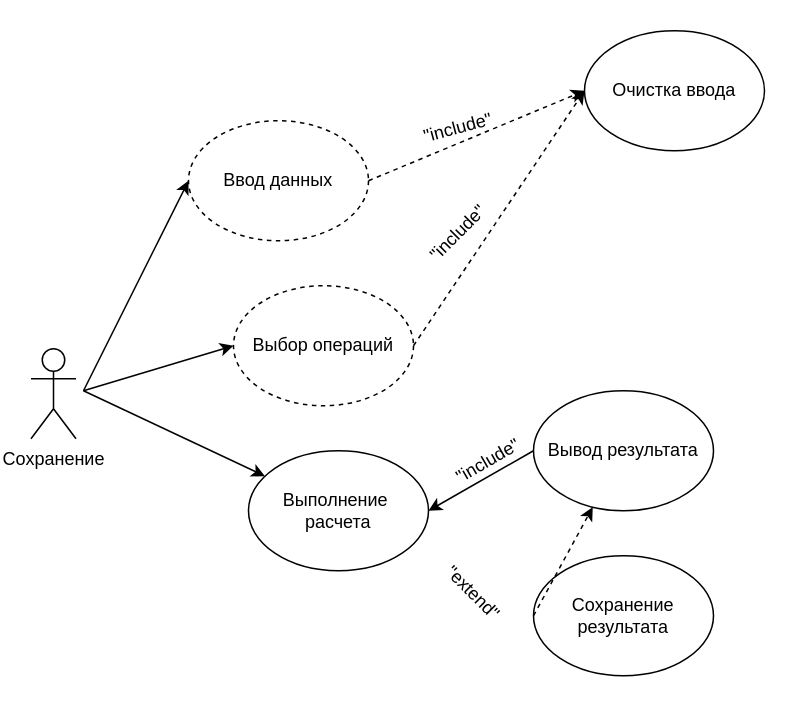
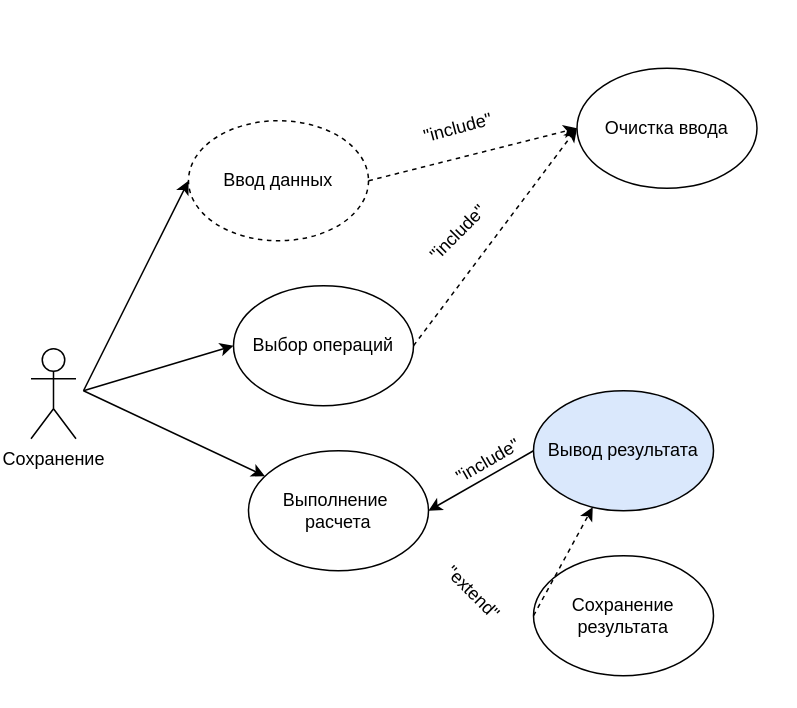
- <mxCell id="13" value="Очистка ввода" style="ellipse;whiteSpace=wrap;html=1;" parent="1" vertex="1"><mxGeometry x="389" y="20" width="120" height="80" as="geometry" /></mxCell>
+ <mxCell id="13" value="Очистка ввода" style="ellipse;whiteSpace=wrap;html=1;" parent="1" vertex="1"><mxGeometry x="384" y="45" width="120" height="80" as="geometry" /></mxCell>
- <mxCell id="5" value="Выбор операций" style="ellipse;whiteSpace=wrap;html=1;dashed=1;" parent="1" vertex="1"><mxGeometry x="155" y="190" width="120" height="80" as="geometry" /></mxCell>
+ <mxCell id="5" value="Выбор операций" style="ellipse;whiteSpace=wrap;html=1;" parent="1" vertex="1"><mxGeometry x="155" y="190" width="120" height="80" as="geometry" /></mxCell>
- <mxCell id="9" value="Вывод результата" style="ellipse;whiteSpace=wrap;html=1;" parent="1" vertex="1"><mxGeometry x="355" y="260" width="120" height="80" as="geometry" /></mxCell>
+ <mxCell id="9" value="Вывод результата" style="ellipse;whiteSpace=wrap;html=1;fillColor=#dae8fc;" parent="1" vertex="1"><mxGeometry x="355" y="260" width="120" height="80" as="geometry" /></mxCell>
